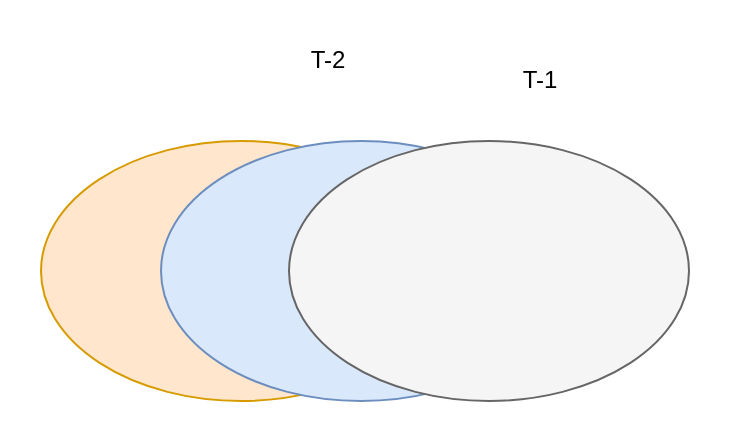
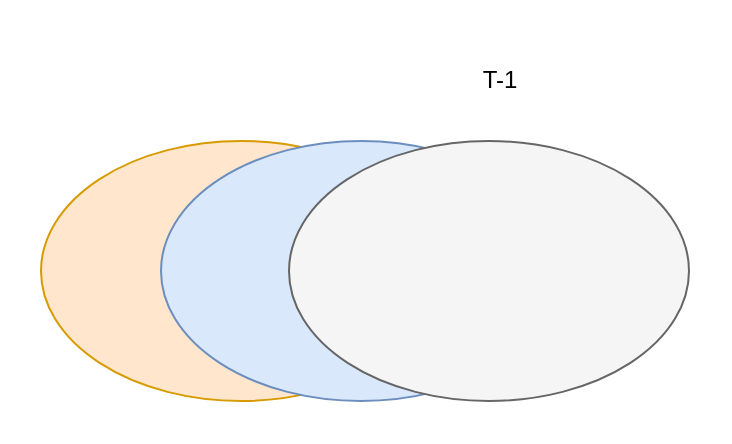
- <mxCell id="5" value="T-2" style="text;html=1;strokeColor=none;fillColor=none;align=center;verticalAlign=middle;whiteSpace=wrap;rounded=0;" vertex="1" parent="1"><mxGeometry x="144" y="20" width="40" height="20" as="geometry" /></mxCell>
- <mxCell id="6" value="T-1" style="text;html=1;strokeColor=none;fillColor=none;align=center;verticalAlign=middle;whiteSpace=wrap;rounded=0;" vertex="1" parent="1"><mxGeometry x="250" y="30" width="40" height="20" as="geometry" /></mxCell>
+ <mxCell id="6" value="T-1" style="text;html=1;strokeColor=none;fillColor=none;align=center;verticalAlign=middle;whiteSpace=wrap;rounded=0;" vertex="1" parent="1"><mxGeometry x="230" y="30" width="40" height="20" as="geometry" /></mxCell>
